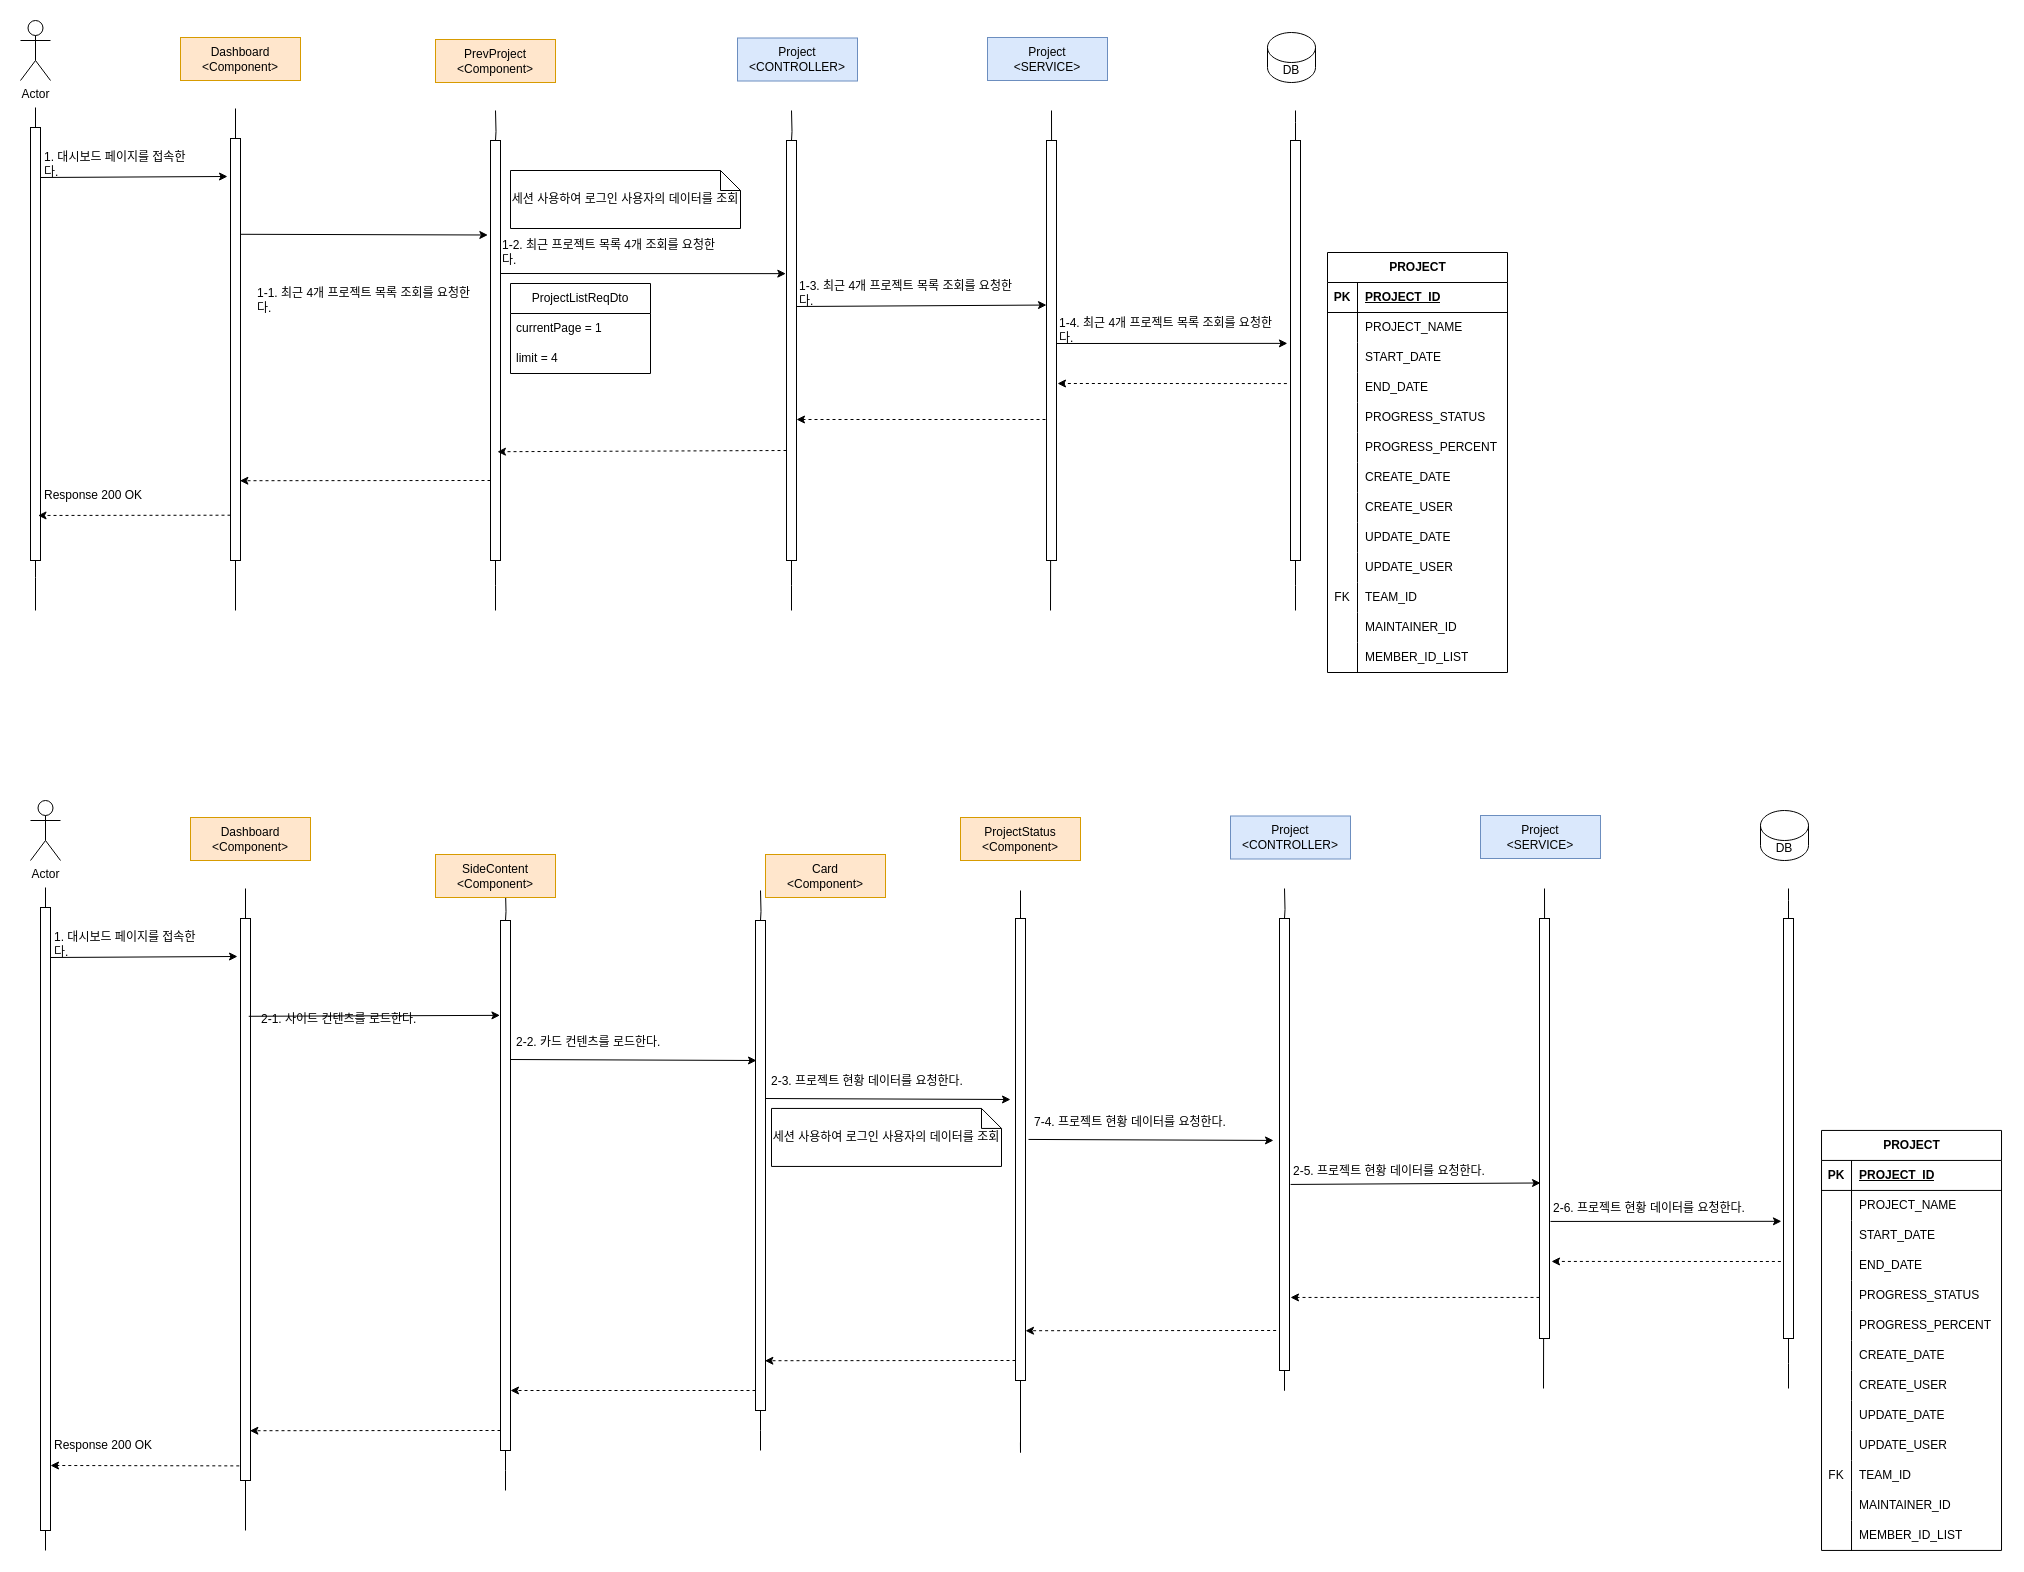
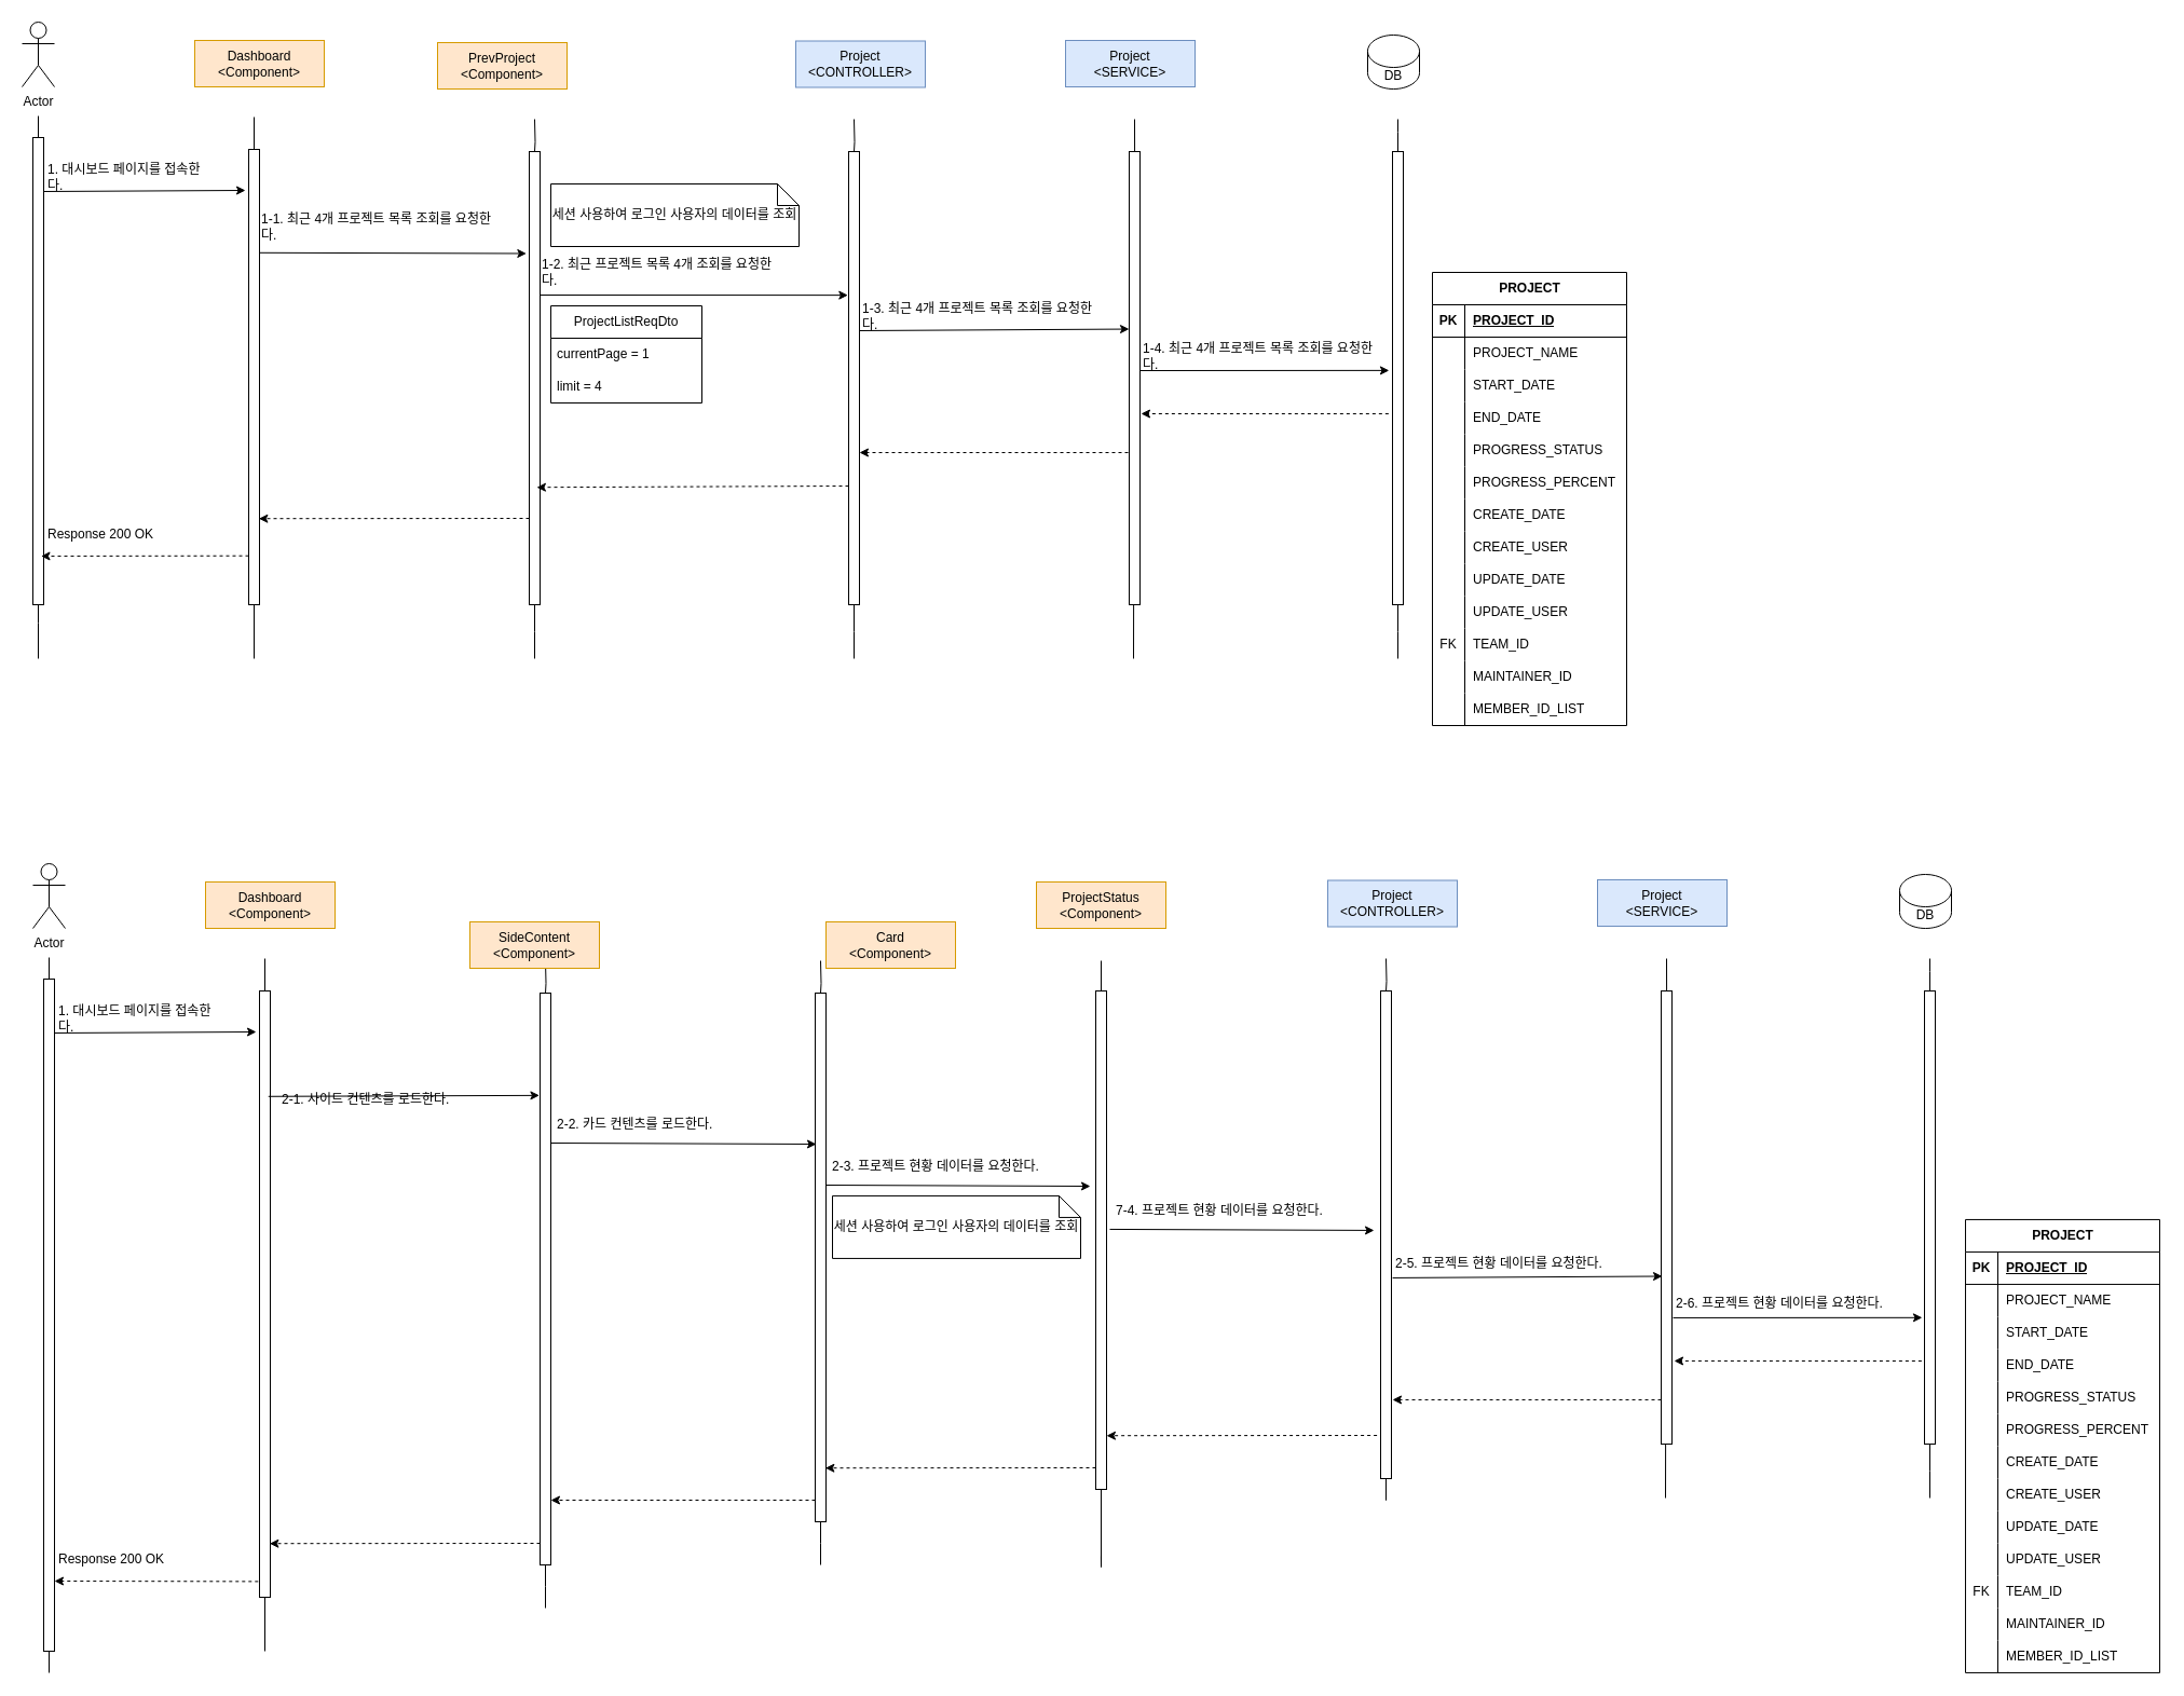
- <mxCell id="77" value="PrevProject&lt;br&gt;&amp;lt;Component&amp;gt;" style="rounded=0;whiteSpace=wrap;html=1;fillColor=#ffe6cc;strokeColor=#d79b00;" vertex="1" parent="1"><mxGeometry x="435" y="39" width="120" height="43" as="geometry" /></mxCell>
+ <mxCell id="77" value="PrevProject&lt;br&gt;&amp;lt;Component&amp;gt;" style="rounded=0;whiteSpace=wrap;html=1;fillColor=#ffe6cc;strokeColor=#d79b00;" vertex="1" parent="1"><mxGeometry x="405" y="39" width="120" height="43" as="geometry" /></mxCell>
- <mxCell id="26" value="1-1. 최근 4개 프로젝트 목록 조회를 요청한다." style="text;html=1;align=left;verticalAlign=middle;whiteSpace=wrap;rounded=0;" vertex="1" parent="1"><mxGeometry x="255" y="290" width="228" height="20" as="geometry" /></mxCell>
+ <mxCell id="26" value="1-1. 최근 4개 프로젝트 목록 조회를 요청한다." style="text;html=1;align=left;verticalAlign=middle;whiteSpace=wrap;rounded=0;" vertex="1" parent="1"><mxGeometry x="240" y="200" width="228" height="20" as="geometry" /></mxCell>
